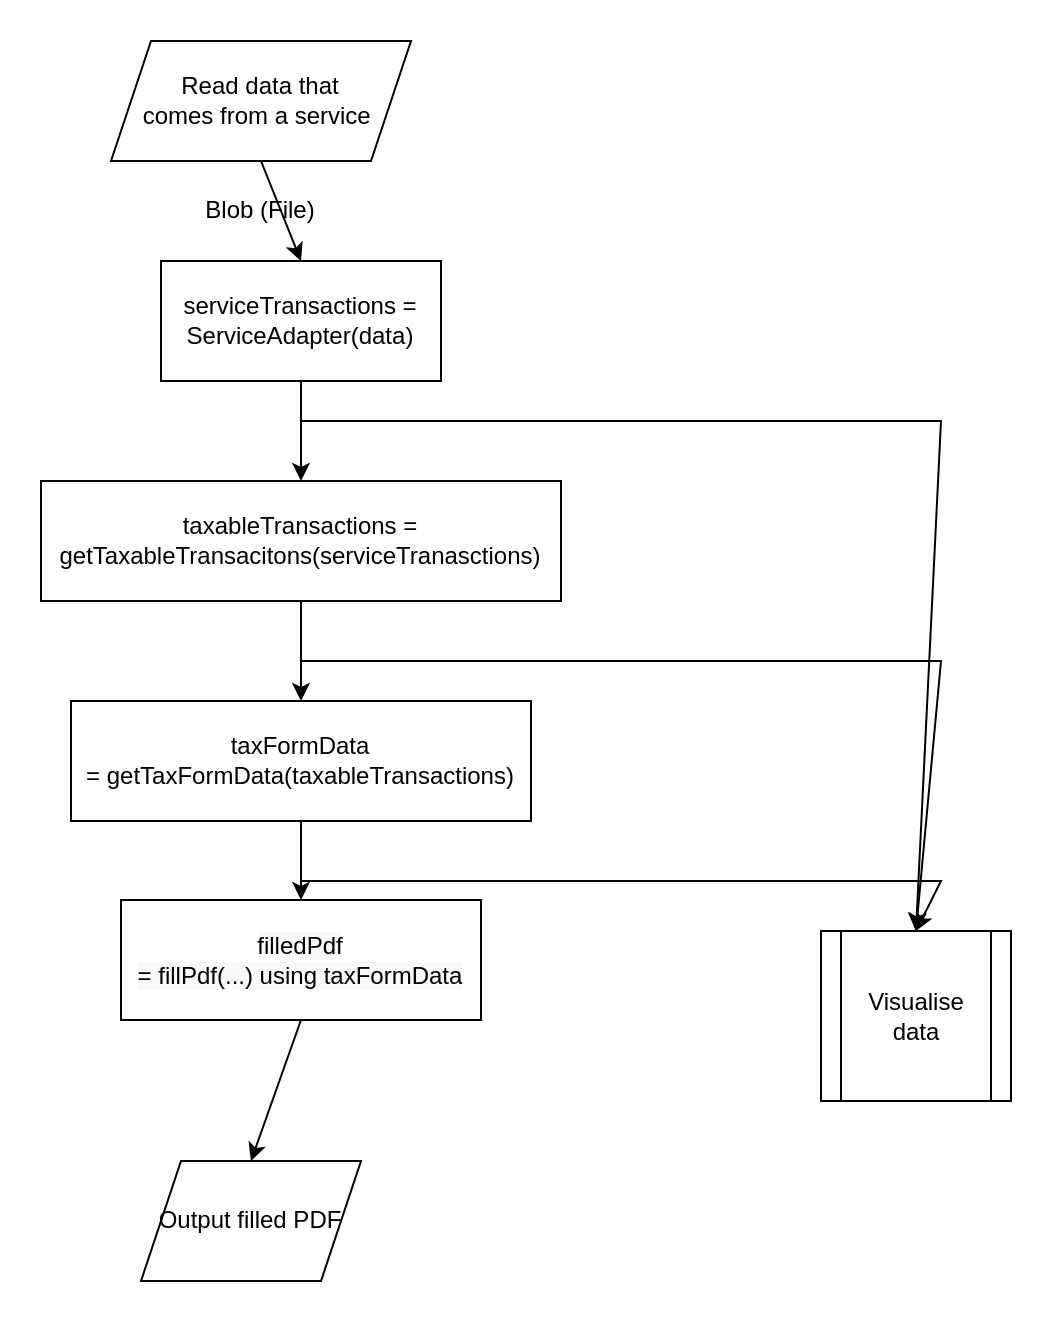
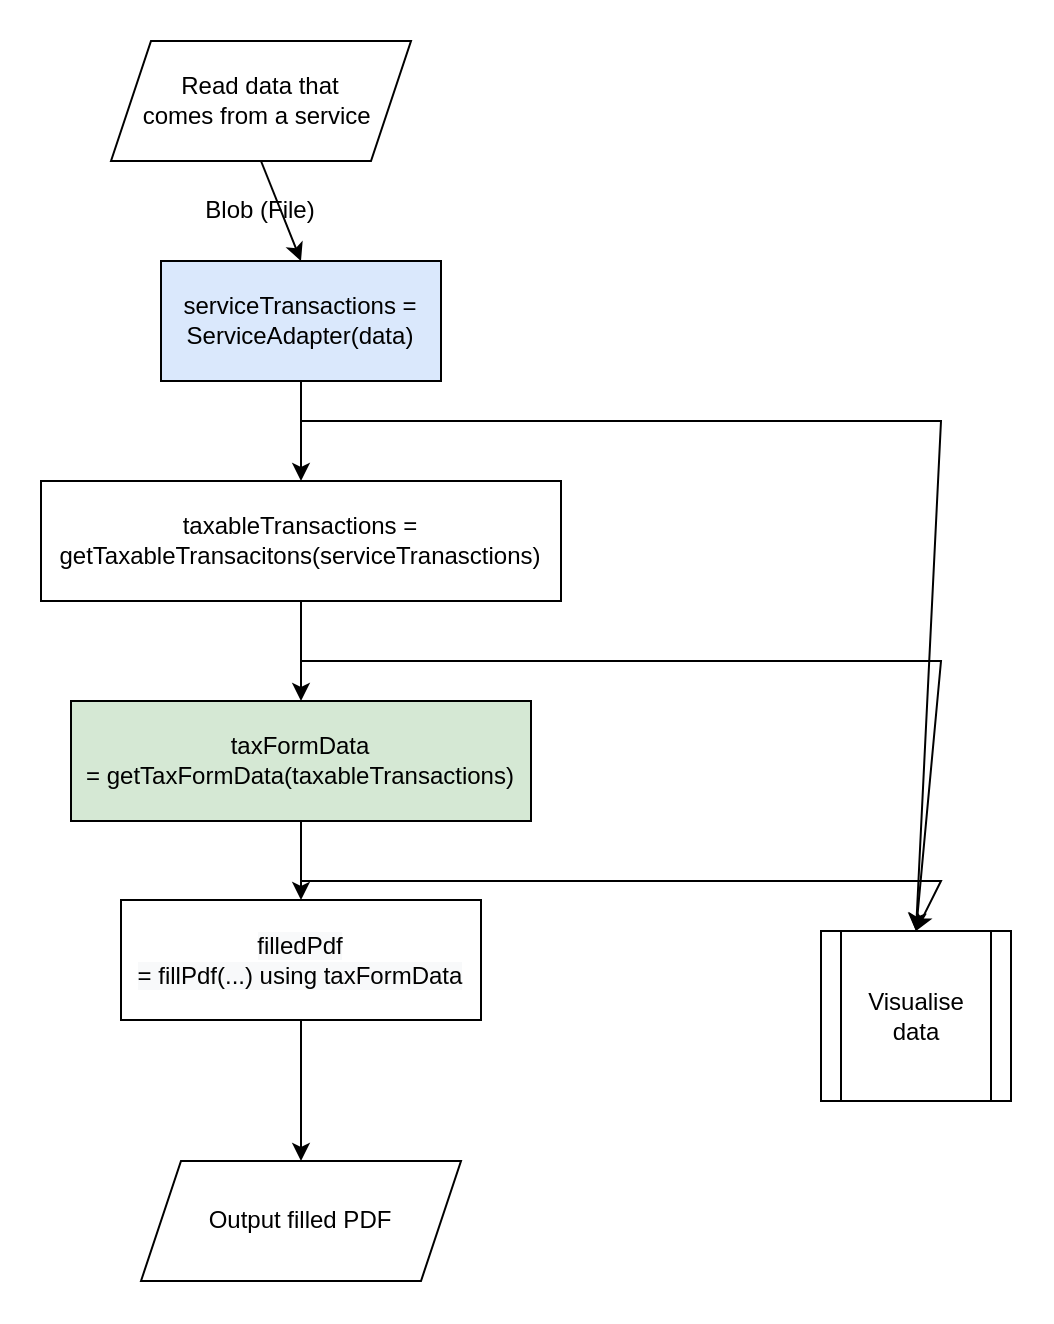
- <mxCell id="3" value="serviceTransactions = ServiceAdapter(data)" style="rounded=0;whiteSpace=wrap;html=1;" vertex="1" parent="1"><mxGeometry x="80" y="130" width="140" height="60" as="geometry" /></mxCell>
+ <mxCell id="3" value="serviceTransactions = ServiceAdapter(data)" style="rounded=0;whiteSpace=wrap;html=1;fillColor=#dae8fc;" vertex="1" parent="1"><mxGeometry x="80" y="130" width="140" height="60" as="geometry" /></mxCell>
- <mxCell id="5" value="taxFormData&lt;br&gt;= getTaxFormData(taxableTransactions)" style="rounded=0;whiteSpace=wrap;html=1;" vertex="1" parent="1"><mxGeometry x="35" y="350" width="230" height="60" as="geometry" /></mxCell>
+ <mxCell id="5" value="taxFormData&lt;br&gt;= getTaxFormData(taxableTransactions)" style="rounded=0;whiteSpace=wrap;html=1;fillColor=#d5e8d4;" vertex="1" parent="1"><mxGeometry x="35" y="350" width="230" height="60" as="geometry" /></mxCell>
- <mxCell id="7" value="Output filled PDF" style="shape=parallelogram;perimeter=parallelogramPerimeter;whiteSpace=wrap;html=1;fixedSize=1;" vertex="1" parent="1"><mxGeometry x="70" y="580" width="110" height="60" as="geometry" /></mxCell>
+ <mxCell id="7" value="Output filled PDF" style="shape=parallelogram;perimeter=parallelogramPerimeter;whiteSpace=wrap;html=1;fixedSize=1;" vertex="1" parent="1"><mxGeometry x="70" y="580" width="160" height="60" as="geometry" /></mxCell>
